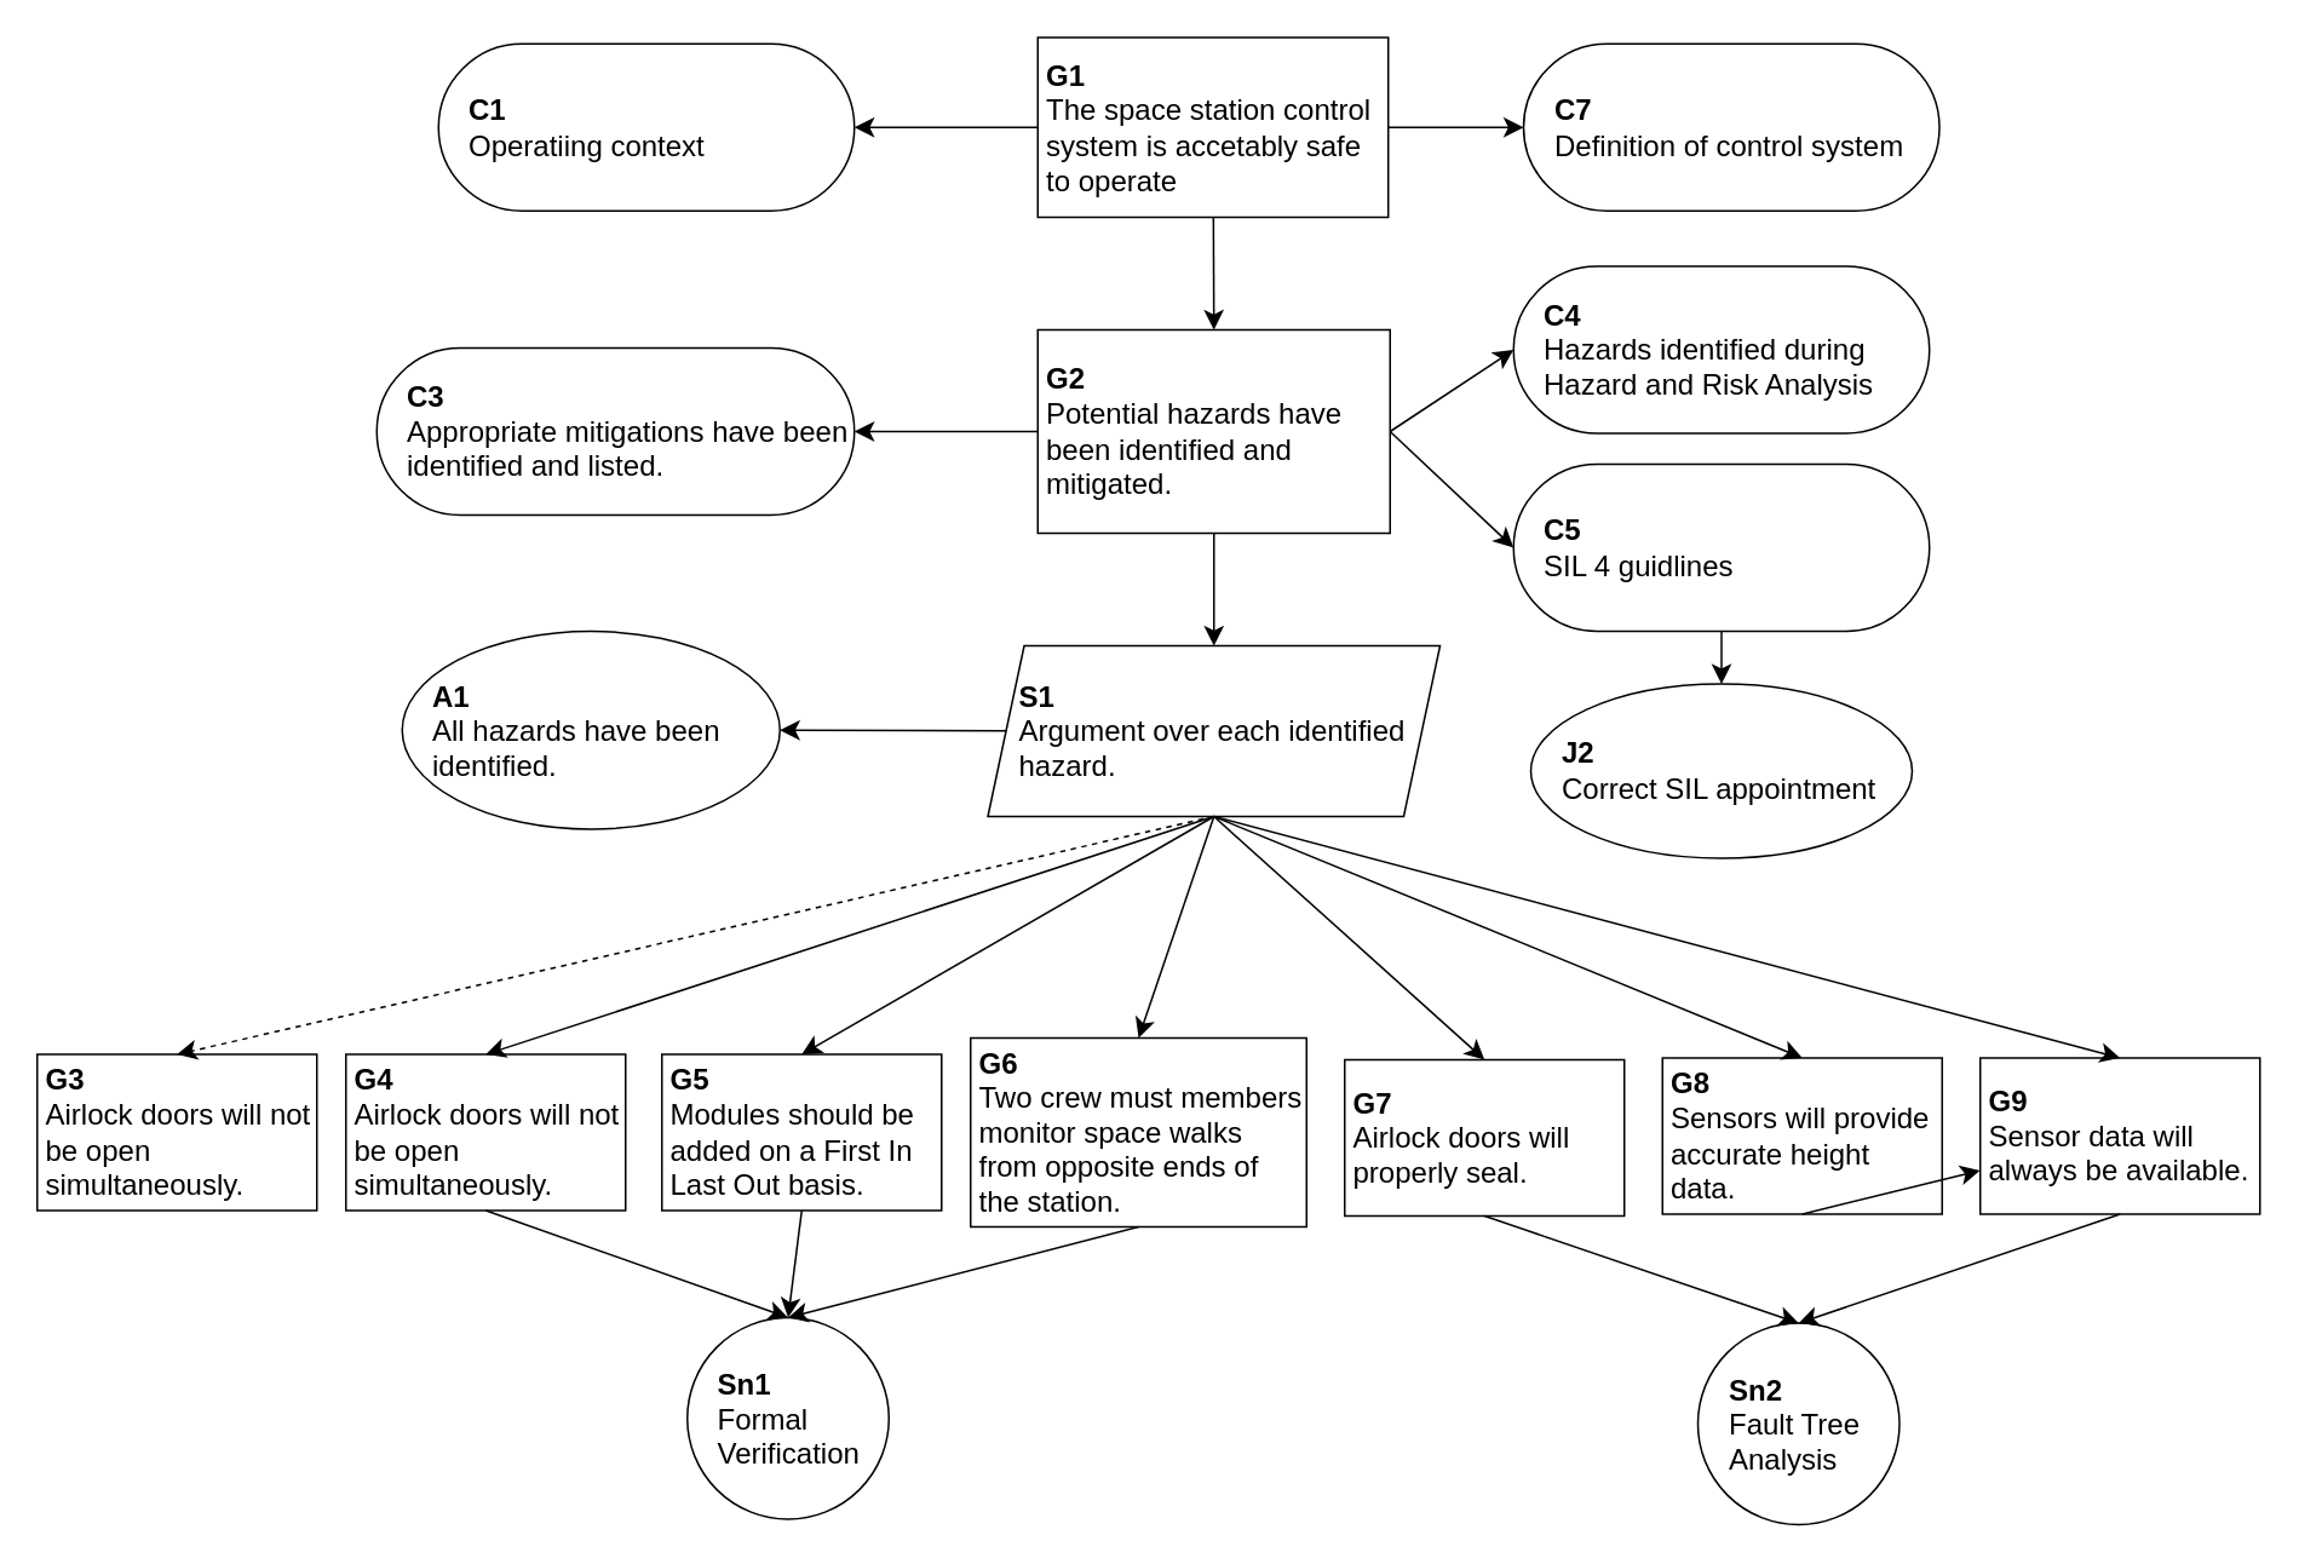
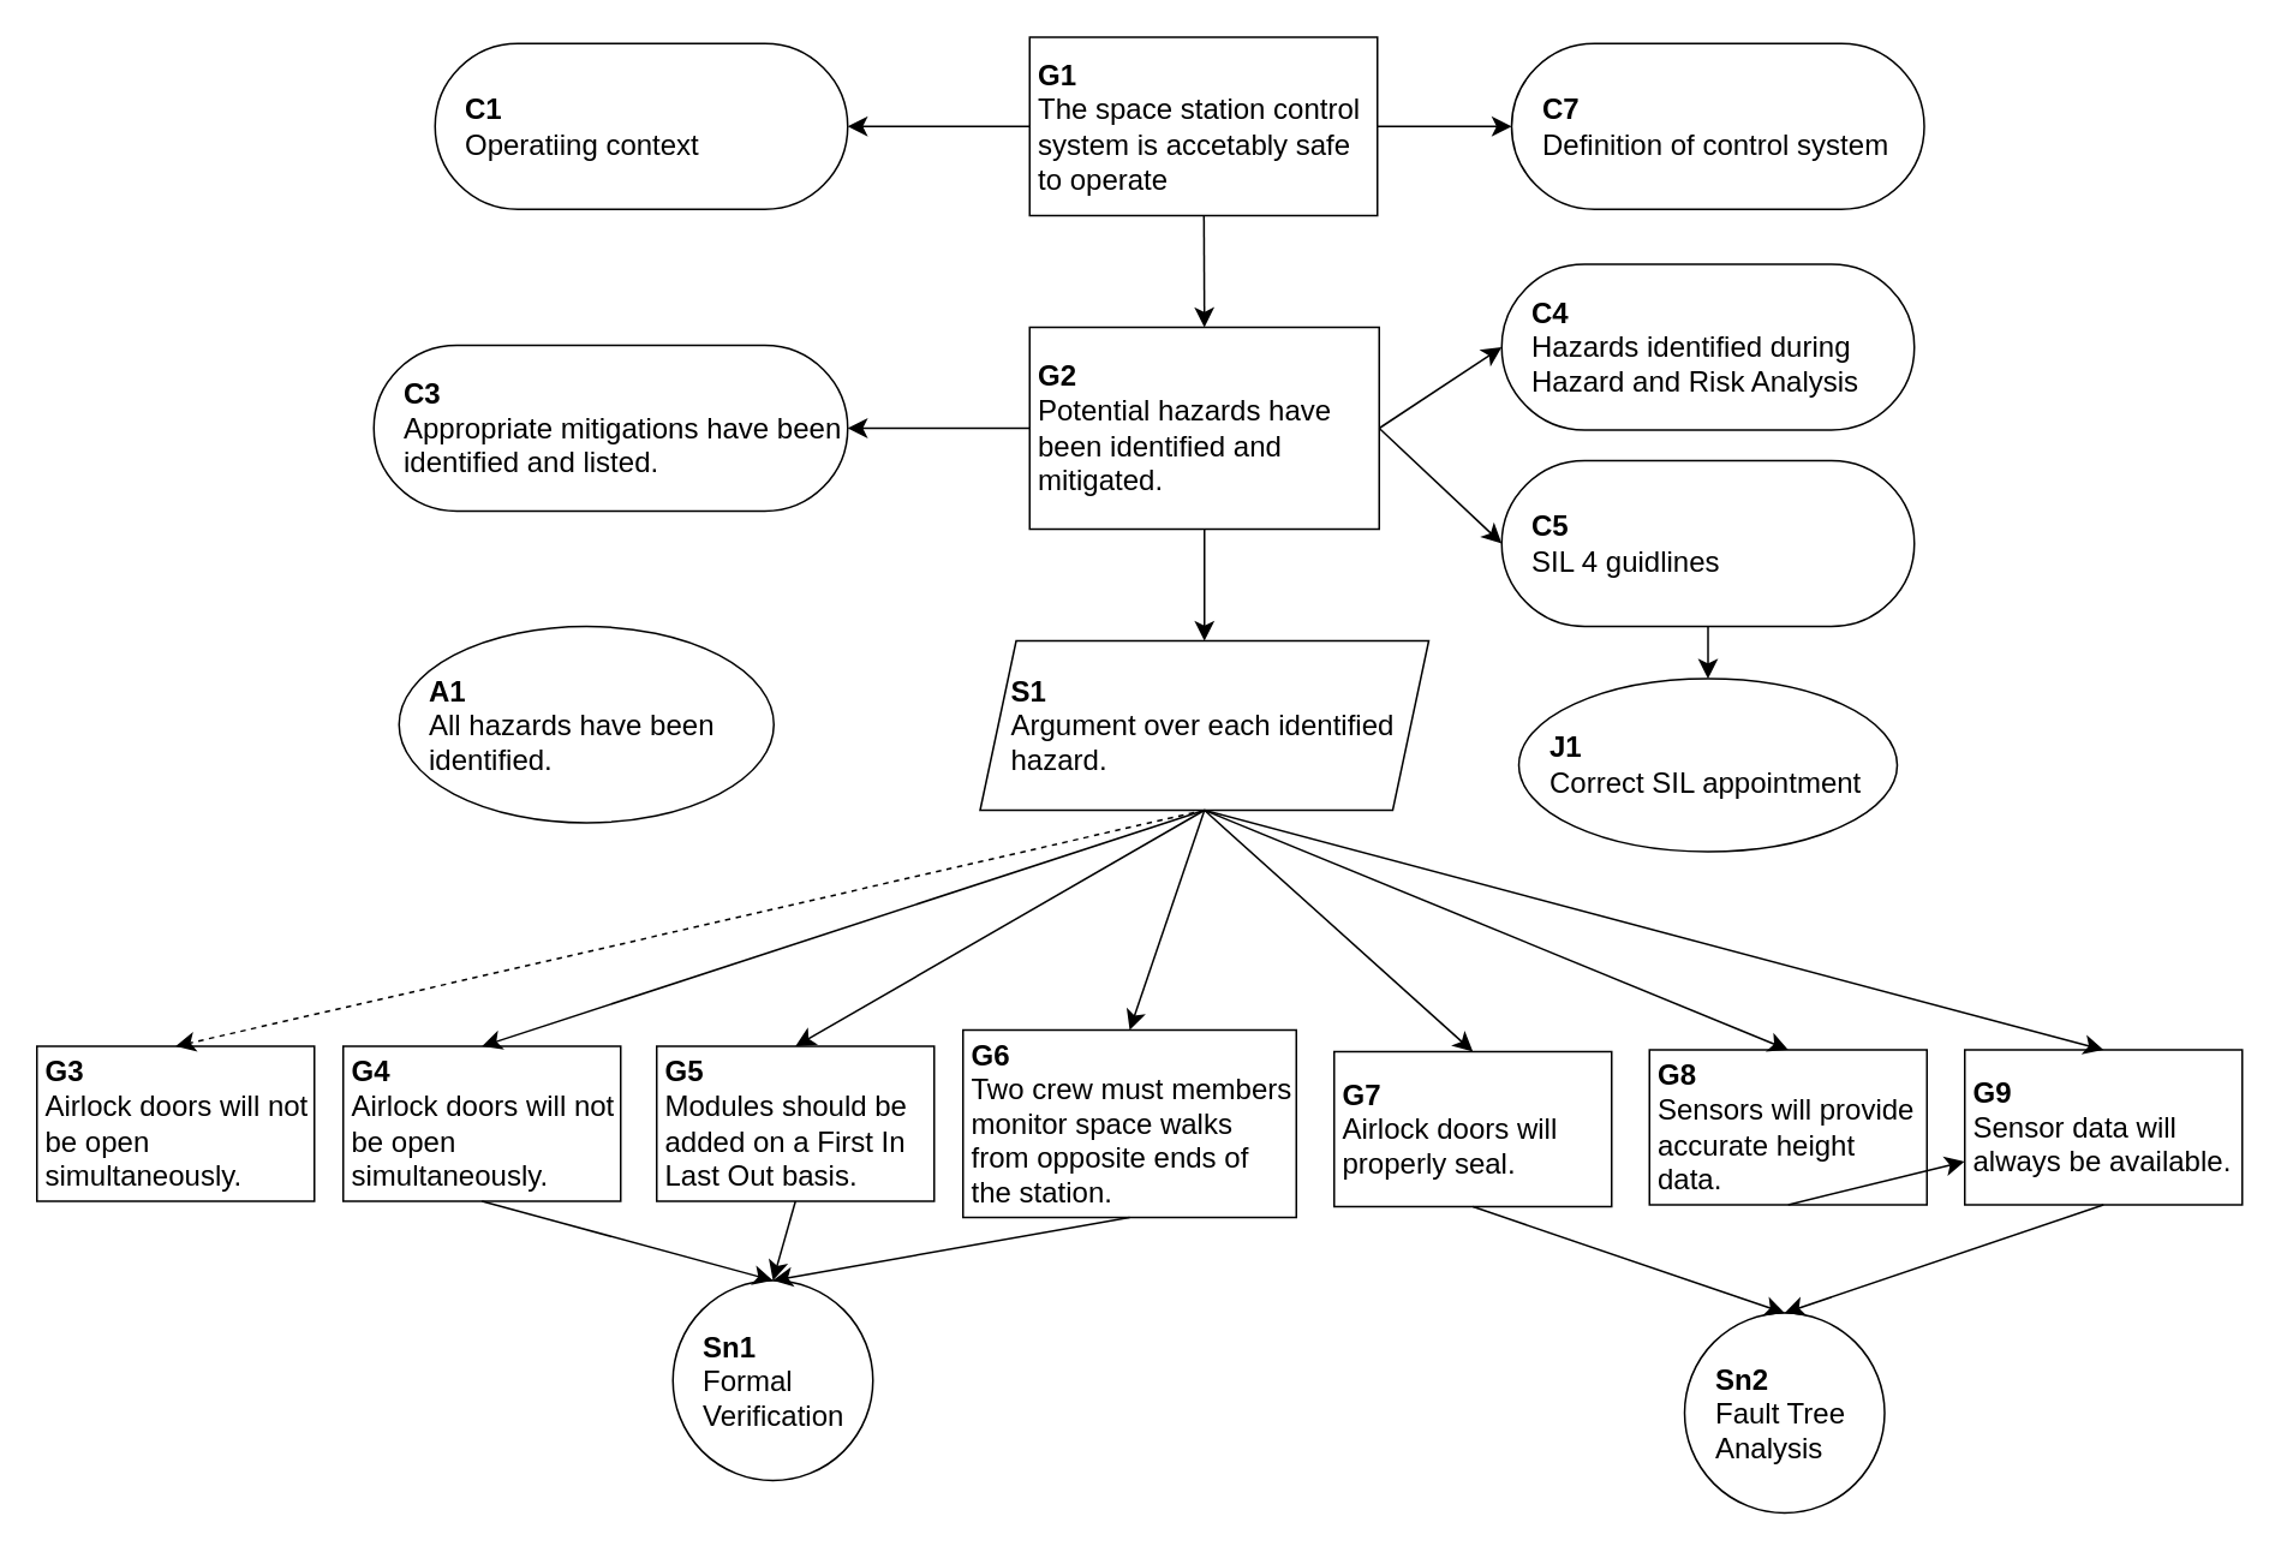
- <mxCell id="8" style="edgeStyle=none;curved=1;rounded=0;orthogonalLoop=1;jettySize=auto;html=1;entryX=1;entryY=0.5;entryDx=0;entryDy=0;fontSize=12;startSize=8;endSize=8;" edge="1" parent="1" source="9" target="13"><mxGeometry relative="1" as="geometry" /></mxCell>
- <mxCell id="42" value="&lt;b&gt;J2&lt;/b&gt;&lt;br&gt;Correct SIL appointment" style="ellipse;whiteSpace=wrap;html=1;fontSize=16;align=left;spacingLeft=15;" vertex="1" parent="1"><mxGeometry x="842.5" y="376" width="210" height="96" as="geometry" /></mxCell>
+ <mxCell id="42" value="&lt;b&gt;J1&lt;/b&gt;&lt;br&gt;Correct SIL appointment" style="ellipse;whiteSpace=wrap;html=1;fontSize=16;align=left;spacingLeft=15;" vertex="1" parent="1"><mxGeometry x="842.5" y="376" width="210" height="96" as="geometry" /></mxCell>
- <mxCell id="22" value="&lt;b&gt;Sn1&lt;/b&gt;&lt;br&gt;Formal Verification&amp;nbsp;" style="ellipse;whiteSpace=wrap;html=1;aspect=fixed;fontSize=16;align=left;spacingLeft=15;" vertex="1" parent="1"><mxGeometry x="378" y="725" width="111" height="111" as="geometry" /></mxCell>
+ <mxCell id="22" value="&lt;b&gt;Sn1&lt;/b&gt;&lt;br&gt;Formal Verification&amp;nbsp;" style="ellipse;whiteSpace=wrap;html=1;aspect=fixed;fontSize=16;align=left;spacingLeft=15;" vertex="1" parent="1"><mxGeometry x="373" y="710" width="111" height="111" as="geometry" /></mxCell>
